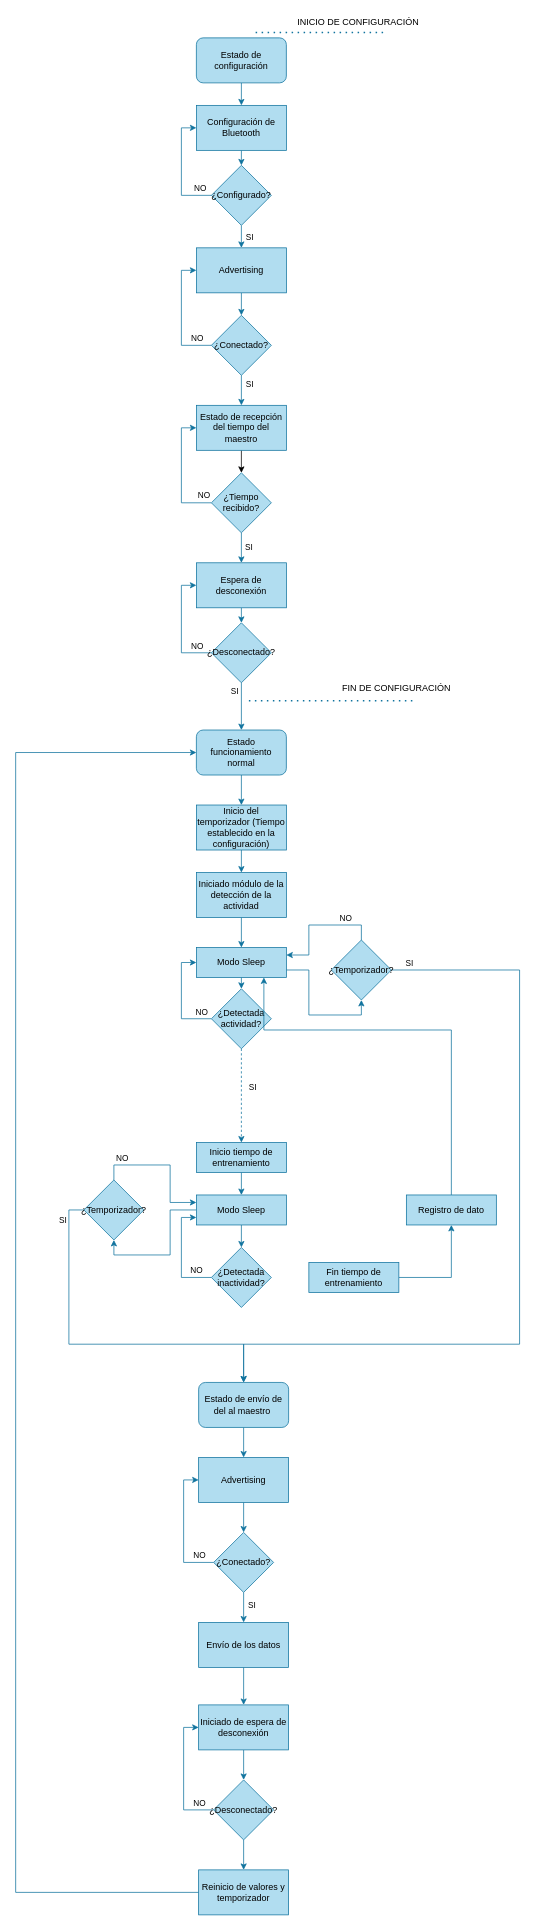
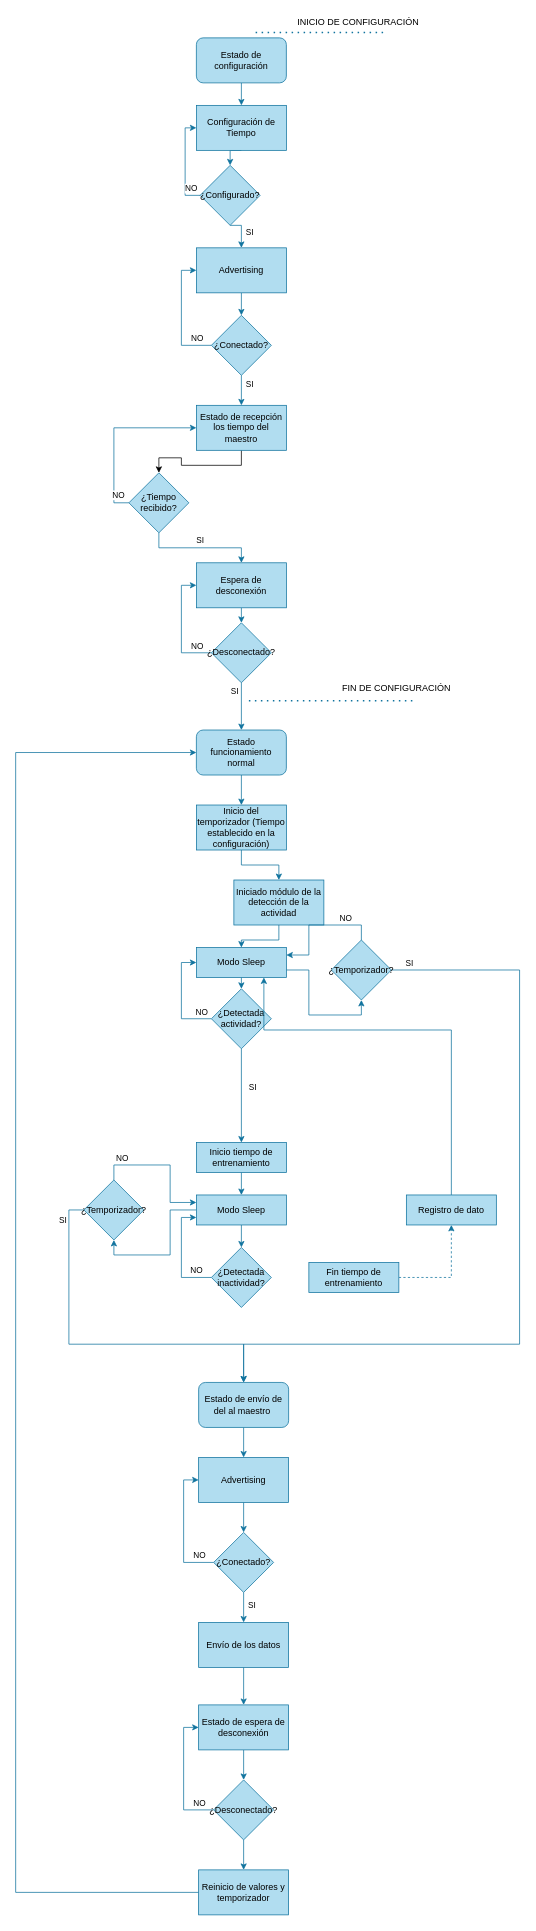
- <mxCell id="5" value="Configuración de Bluetooth" style="rounded=0;whiteSpace=wrap;html=1;fillColor=#b1ddf0;strokeColor=#10739e;" vertex="1" parent="1"><mxGeometry x="261" y="140" width="120" height="60" as="geometry" /></mxCell>
+ <mxCell id="5" value="Configuración de Tiempo" style="rounded=0;whiteSpace=wrap;html=1;fillColor=#b1ddf0;strokeColor=#10739e;" vertex="1" parent="1"><mxGeometry x="261" y="140" width="120" height="60" as="geometry" /></mxCell>
- <mxCell id="10" value="¿Configurado?" style="rhombus;whiteSpace=wrap;html=1;fillColor=#b1ddf0;strokeColor=#10739e;" vertex="1" parent="1"><mxGeometry x="281" y="220" width="80" height="80" as="geometry" /></mxCell>
+ <mxCell id="10" value="¿Configurado?" style="rhombus;whiteSpace=wrap;html=1;fillColor=#b1ddf0;strokeColor=#10739e;" vertex="1" parent="1"><mxGeometry x="266" y="220" width="80" height="80" as="geometry" /></mxCell>
- <mxCell id="19" value="Estado de recepción del tiempo del maestro" style="rounded=0;whiteSpace=wrap;html=1;fillColor=#b1ddf0;strokeColor=#10739e;" vertex="1" parent="1"><mxGeometry x="261" y="540" width="120" height="60" as="geometry" /></mxCell>
+ <mxCell id="19" value="Estado de recepción los tiempo del maestro" style="rounded=0;whiteSpace=wrap;html=1;fillColor=#b1ddf0;strokeColor=#10739e;" vertex="1" parent="1"><mxGeometry x="261" y="540" width="120" height="60" as="geometry" /></mxCell>
- <mxCell id="22" value="¿Tiempo recibido?" style="rhombus;whiteSpace=wrap;html=1;fillColor=#b1ddf0;strokeColor=#10739e;" vertex="1" parent="1"><mxGeometry x="281" y="630" width="80" height="80" as="geometry" /></mxCell>
+ <mxCell id="22" value="¿Tiempo recibido?" style="rhombus;whiteSpace=wrap;html=1;fillColor=#b1ddf0;strokeColor=#10739e;" vertex="1" parent="1"><mxGeometry x="171" y="630" width="80" height="80" as="geometry" /></mxCell>
- <mxCell id="35" value="Iniciado módulo de la detección de la actividad" style="rounded=0;whiteSpace=wrap;html=1;fillColor=#b1ddf0;strokeColor=#10739e;" vertex="1" parent="1"><mxGeometry x="261" y="1163" width="120" height="60" as="geometry" /></mxCell>
+ <mxCell id="35" value="Iniciado módulo de la detección de la actividad" style="rounded=0;whiteSpace=wrap;html=1;fillColor=#b1ddf0;strokeColor=#10739e;" vertex="1" parent="1"><mxGeometry x="311" y="1173" width="120" height="60" as="geometry" /></mxCell>
- <mxCell id="46" style="edgeStyle=orthogonalEdgeStyle;rounded=0;orthogonalLoop=1;jettySize=auto;html=1;exitX=0.5;exitY=1;exitDx=0;exitDy=0;entryX=0.5;entryY=0;entryDx=0;entryDy=0;fillColor=#b1ddf0;strokeColor=#10739e;dashed=1;" edge="1" parent="1" source="48" target="50"><mxGeometry relative="1" as="geometry" /></mxCell>
+ <mxCell id="46" style="edgeStyle=orthogonalEdgeStyle;rounded=0;orthogonalLoop=1;jettySize=auto;html=1;exitX=0.5;exitY=1;exitDx=0;exitDy=0;entryX=0.5;entryY=0;entryDx=0;entryDy=0;fillColor=#b1ddf0;strokeColor=#10739e;" edge="1" parent="1" source="48" target="50"><mxGeometry relative="1" as="geometry" /></mxCell>
- <mxCell id="61" style="edgeStyle=orthogonalEdgeStyle;rounded=0;orthogonalLoop=1;jettySize=auto;html=1;exitX=1;exitY=0.5;exitDx=0;exitDy=0;entryX=0.5;entryY=1;entryDx=0;entryDy=0;fillColor=#b1ddf0;strokeColor=#10739e;" edge="1" parent="1" source="62" target="64"><mxGeometry relative="1" as="geometry" /></mxCell>
+ <mxCell id="61" style="edgeStyle=orthogonalEdgeStyle;rounded=0;orthogonalLoop=1;jettySize=auto;html=1;exitX=1;exitY=0.5;exitDx=0;exitDy=0;entryX=0.5;entryY=1;entryDx=0;entryDy=0;fillColor=#b1ddf0;strokeColor=#10739e;dashed=1;" edge="1" parent="1" source="62" target="64"><mxGeometry relative="1" as="geometry" /></mxCell>
- <mxCell id="81" value="Iniciado de espera de desconexión" style="rounded=0;whiteSpace=wrap;html=1;fillColor=#b1ddf0;strokeColor=#10739e;" vertex="1" parent="1"><mxGeometry x="264" y="2273" width="120" height="60" as="geometry" /></mxCell>
+ <mxCell id="81" value="Estado de espera de desconexión" style="rounded=0;whiteSpace=wrap;html=1;fillColor=#b1ddf0;strokeColor=#10739e;" vertex="1" parent="1"><mxGeometry x="264" y="2273" width="120" height="60" as="geometry" /></mxCell>
